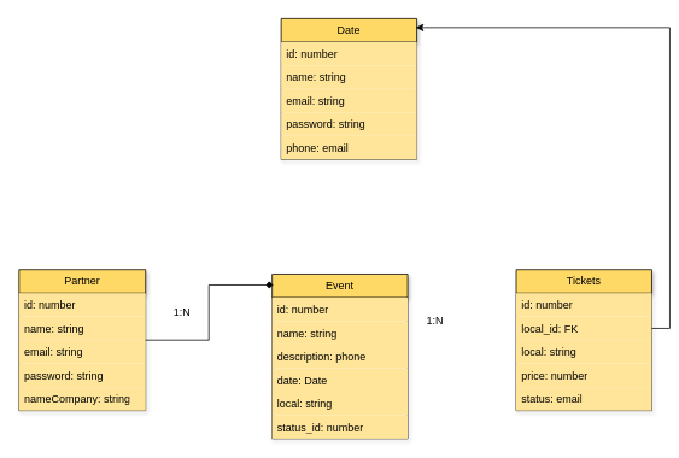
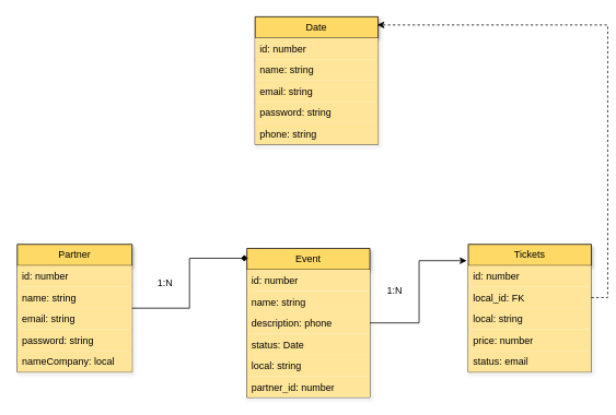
- <mxCell id="31" style="edgeStyle=orthogonalEdgeStyle;rounded=0;orthogonalLoop=1;jettySize=auto;html=1;exitX=1;exitY=0.5;exitDx=0;exitDy=0;entryX=0.993;entryY=0.064;entryDx=0;entryDy=0;entryPerimeter=0;" edge="1" parent="1" source="23" target="8"><mxGeometry relative="1" as="geometry" /></mxCell>
+ <mxCell id="31" style="edgeStyle=orthogonalEdgeStyle;rounded=0;orthogonalLoop=1;jettySize=auto;html=1;exitX=1;exitY=0.5;exitDx=0;exitDy=0;entryX=0.993;entryY=0.064;entryDx=0;entryDy=0;entryPerimeter=0;dashed=1;" edge="1" parent="1" source="23" target="8"><mxGeometry relative="1" as="geometry" /></mxCell>
- <mxCell id="13" value="phone: email&lt;div&gt;&lt;br&gt;&lt;/div&gt;" style="text;strokeColor=none;fillColor=#FFE599;align=left;verticalAlign=top;spacingLeft=4;spacingRight=4;overflow=hidden;rotatable=0;points=[[0,0.5],[1,0.5]];portConstraint=eastwest;whiteSpace=wrap;html=1;" vertex="1" parent="8"><mxGeometry y="130" width="150" height="26" as="geometry" /></mxCell>
+ <mxCell id="13" value="phone: string&lt;div&gt;&lt;br&gt;&lt;/div&gt;" style="text;strokeColor=none;fillColor=#FFE599;align=left;verticalAlign=top;spacingLeft=4;spacingRight=4;overflow=hidden;rotatable=0;points=[[0,0.5],[1,0.5]];portConstraint=eastwest;whiteSpace=wrap;html=1;" vertex="1" parent="8"><mxGeometry y="130" width="150" height="26" as="geometry" /></mxCell>
+ <mxCell id="27" style="edgeStyle=orthogonalEdgeStyle;rounded=0;orthogonalLoop=1;jettySize=auto;html=1;entryX=-0.013;entryY=0.128;entryDx=0;entryDy=0;entryPerimeter=0;" edge="1" parent="1" source="14" target="21"><mxGeometry relative="1" as="geometry" /></mxCell>
- <mxCell id="18" value="date: Date" style="text;strokeColor=none;fillColor=#FFE599;align=left;verticalAlign=top;spacingLeft=4;spacingRight=4;overflow=hidden;rotatable=0;points=[[0,0.5],[1,0.5]];portConstraint=eastwest;whiteSpace=wrap;html=1;" vertex="1" parent="14"><mxGeometry y="104" width="150" height="26" as="geometry" /></mxCell>
+ <mxCell id="18" value="status: Date" style="text;strokeColor=none;fillColor=#FFE599;align=left;verticalAlign=top;spacingLeft=4;spacingRight=4;overflow=hidden;rotatable=0;points=[[0,0.5],[1,0.5]];portConstraint=eastwest;whiteSpace=wrap;html=1;" vertex="1" parent="14"><mxGeometry y="104" width="150" height="26" as="geometry" /></mxCell>
- <mxCell id="7" value="nameCompany: string" style="text;strokeColor=none;fillColor=#FFE599;align=left;verticalAlign=top;spacingLeft=4;spacingRight=4;overflow=hidden;rotatable=0;points=[[0,0.5],[1,0.5]];portConstraint=eastwest;whiteSpace=wrap;html=1;" vertex="1" parent="2"><mxGeometry y="130" width="140" height="26" as="geometry" /></mxCell>
+ <mxCell id="7" value="nameCompany: local" style="text;strokeColor=none;fillColor=#FFE599;align=left;verticalAlign=top;spacingLeft=4;spacingRight=4;overflow=hidden;rotatable=0;points=[[0,0.5],[1,0.5]];portConstraint=eastwest;whiteSpace=wrap;html=1;" vertex="1" parent="2"><mxGeometry y="130" width="140" height="26" as="geometry" /></mxCell>
- <mxCell id="20" value="status_id: number" style="text;strokeColor=none;fillColor=#FFE599;align=left;verticalAlign=top;spacingLeft=4;spacingRight=4;overflow=hidden;rotatable=0;points=[[0,0.5],[1,0.5]];portConstraint=eastwest;whiteSpace=wrap;html=1;" vertex="1" parent="14"><mxGeometry y="156" width="150" height="26" as="geometry" /></mxCell>
+ <mxCell id="20" value="partner_id: number" style="text;strokeColor=none;fillColor=#FFE599;align=left;verticalAlign=top;spacingLeft=4;spacingRight=4;overflow=hidden;rotatable=0;points=[[0,0.5],[1,0.5]];portConstraint=eastwest;whiteSpace=wrap;html=1;" vertex="1" parent="14"><mxGeometry y="156" width="150" height="26" as="geometry" /></mxCell>
